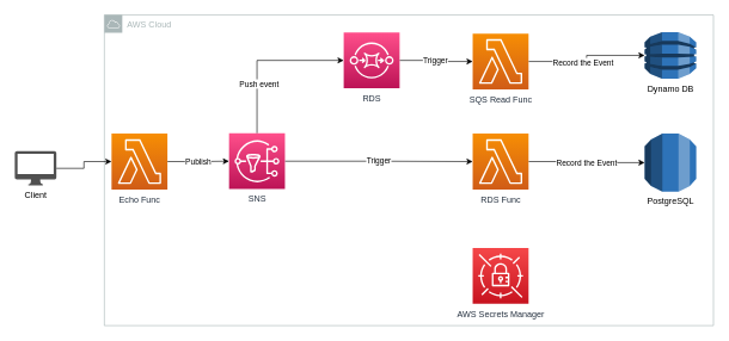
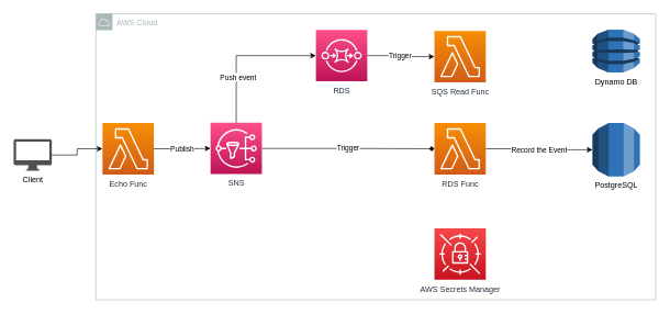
- <mxCell id="3" style="edgeStyle=orthogonalEdgeStyle;rounded=0;orthogonalLoop=1;jettySize=auto;html=1;" parent="1" source="5" target="9" edge="1"><mxGeometry relative="1" as="geometry" /></mxCell>
- <mxCell id="4" value="Record the Event" style="edgeLabel;html=1;align=center;verticalAlign=middle;resizable=0;points=[];" parent="3" vertex="1" connectable="0"><mxGeometry x="-0.126" y="-1" relative="1" as="geometry"><mxPoint as="offset" /></mxGeometry></mxCell>
- <mxCell id="16" value="Trigger" style="edgeStyle=orthogonalEdgeStyle;rounded=0;orthogonalLoop=1;jettySize=auto;html=1;" parent="1" source="17" target="11" edge="1"><mxGeometry relative="1" as="geometry" /></mxCell>
+ <mxCell id="16" value="Trigger" style="edgeStyle=orthogonalEdgeStyle;rounded=0;orthogonalLoop=1;jettySize=auto;html=1;endArrow=diamond;" parent="1" source="17" target="11" edge="1"><mxGeometry relative="1" as="geometry" /></mxCell>
